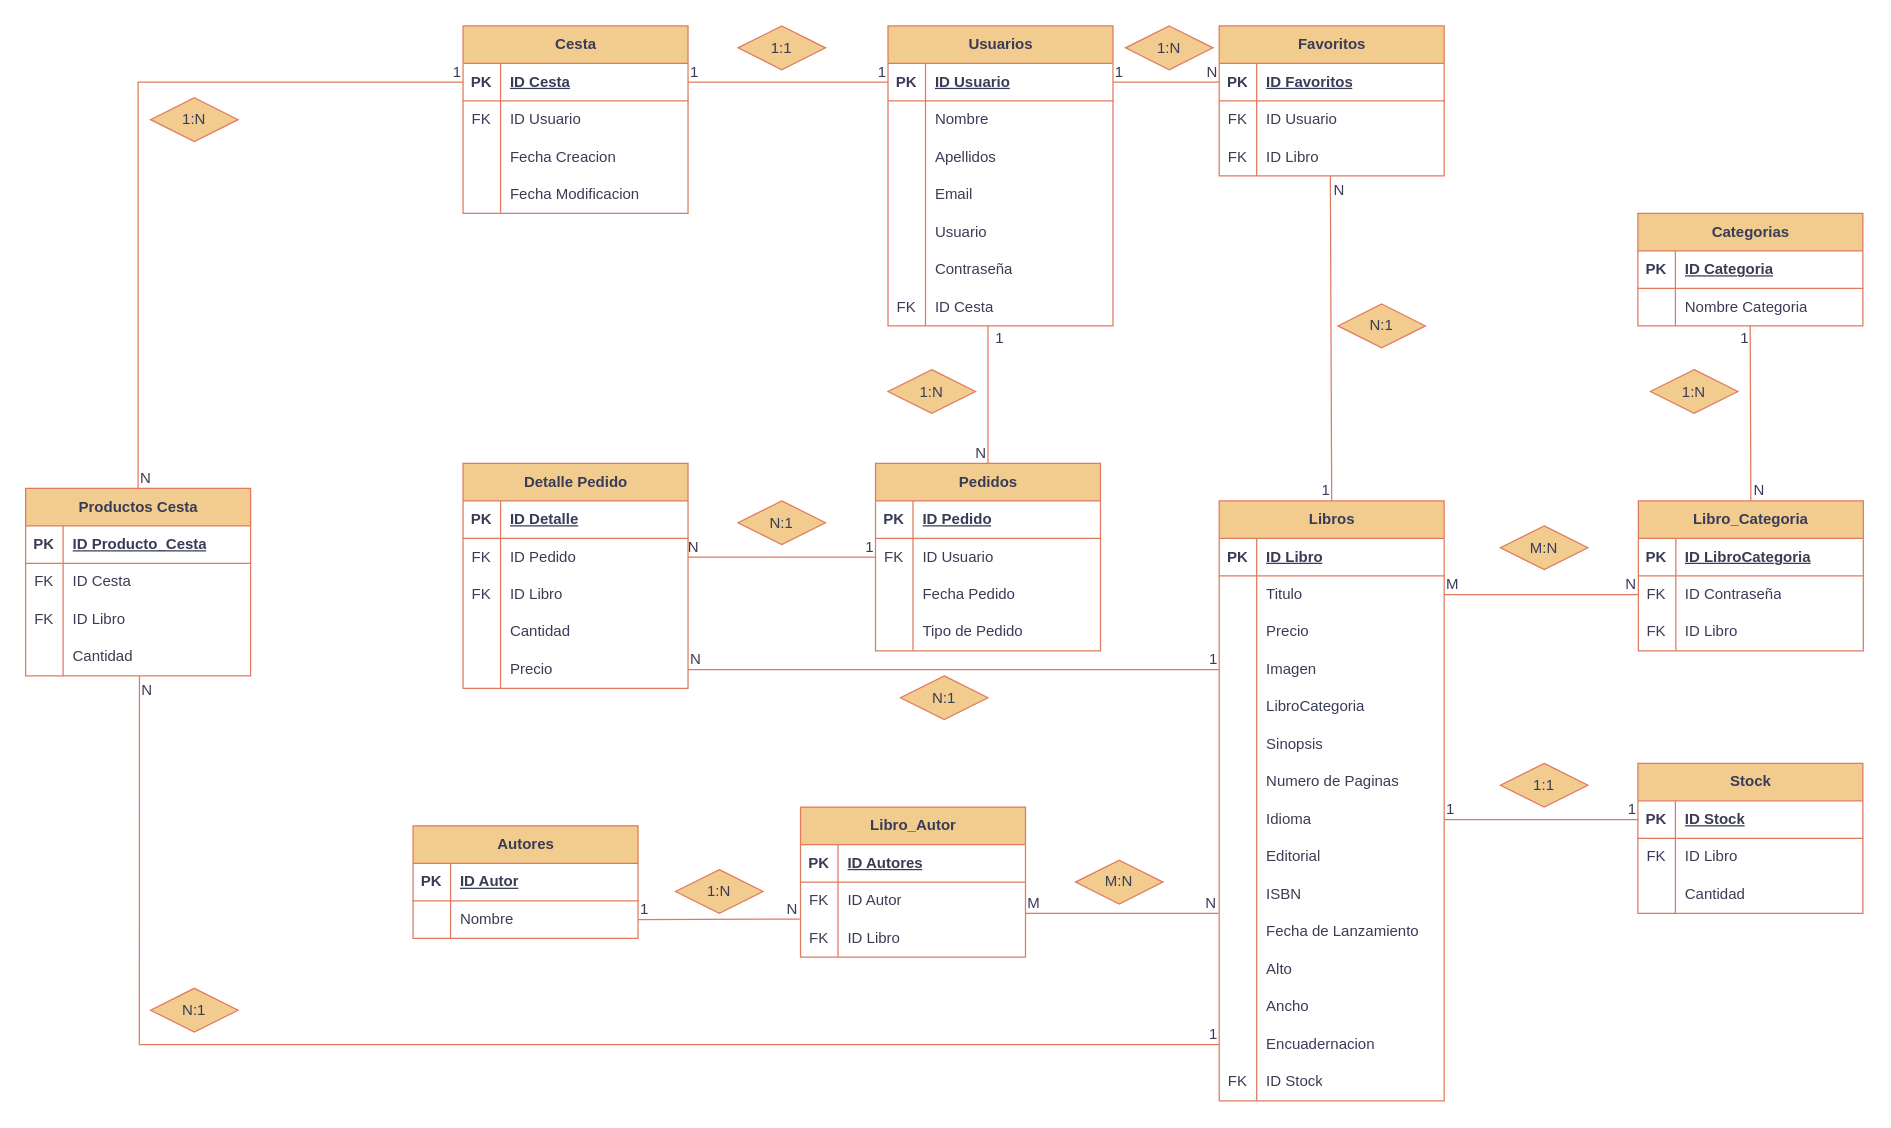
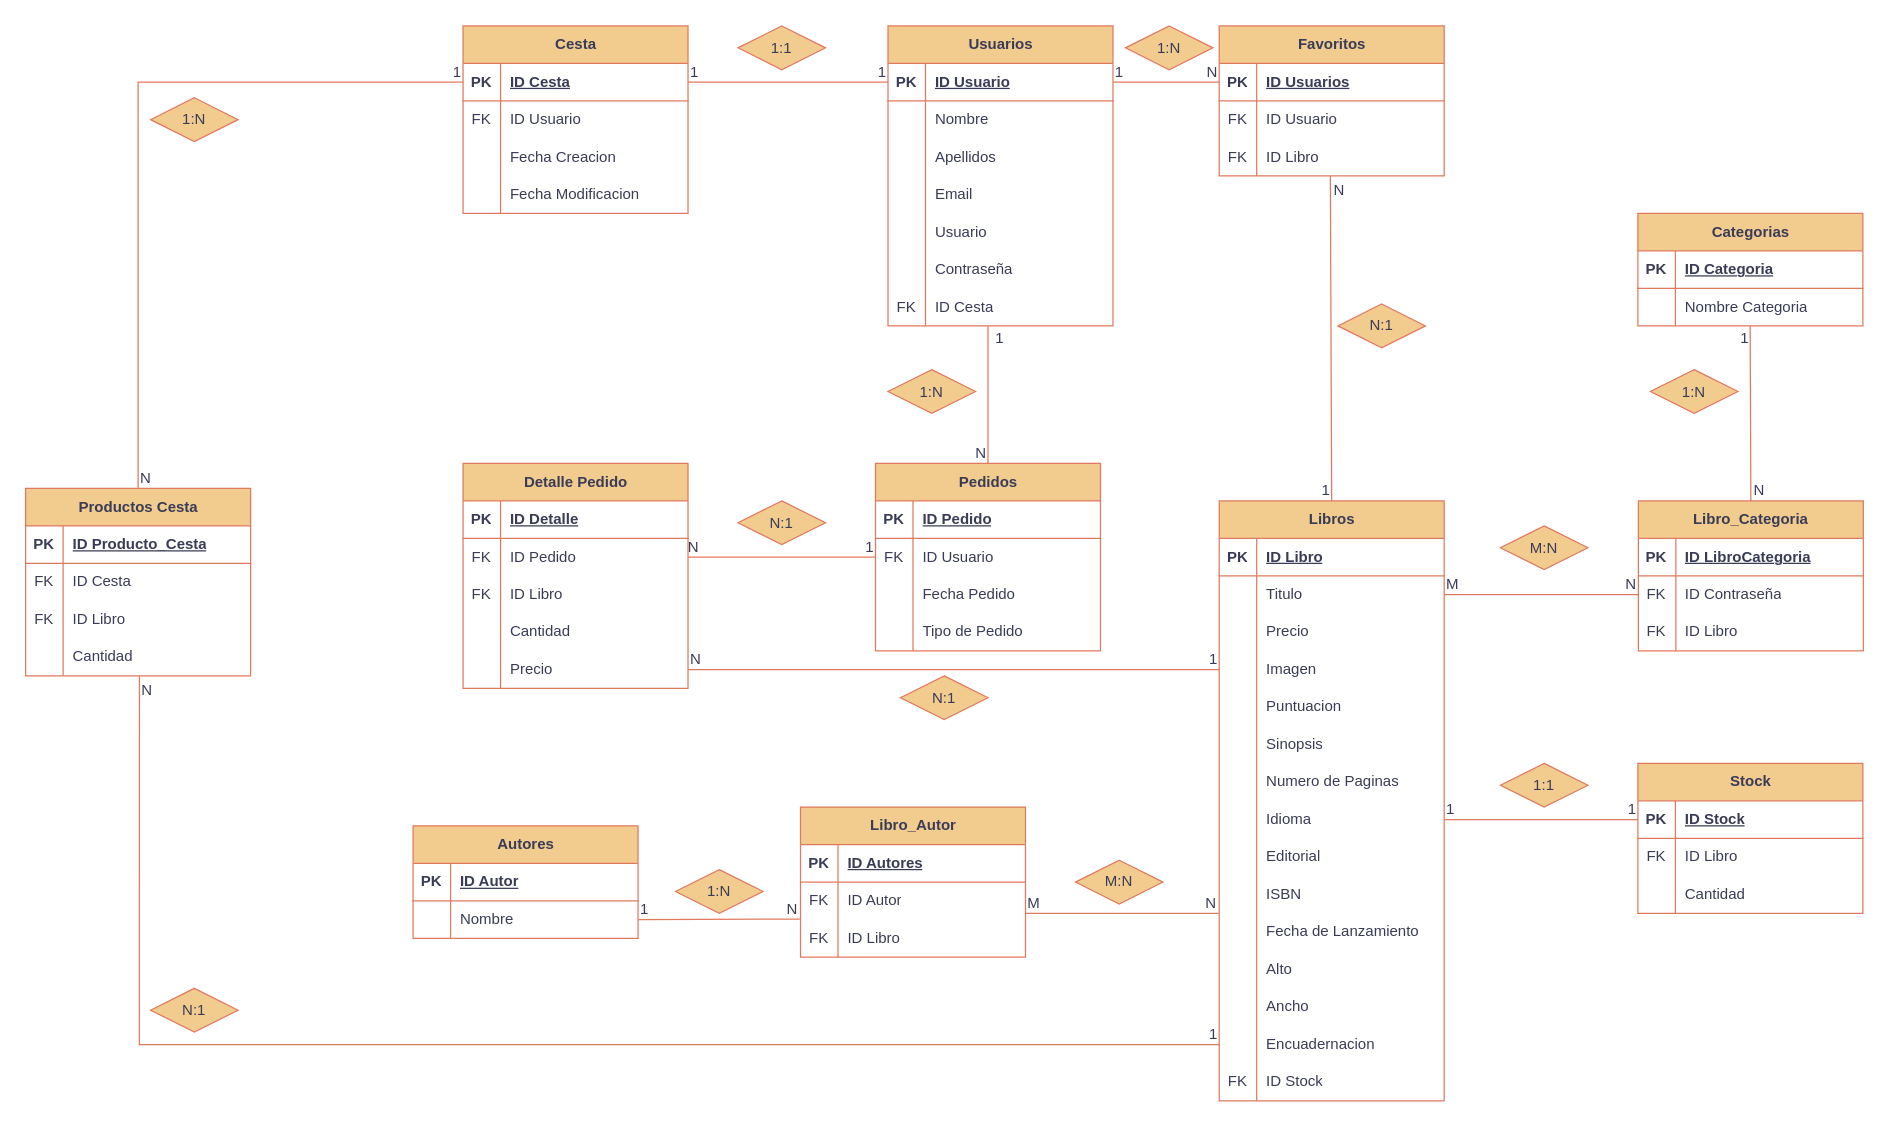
- <mxCell id="86" value="ID Favoritos" style="shape=partialRectangle;connectable=0;fillColor=none;top=0;left=0;bottom=0;right=0;align=left;spacingLeft=6;fontStyle=5;overflow=hidden;whiteSpace=wrap;html=1;labelBackgroundColor=none;strokeColor=#E07A5F;fontColor=#393C56;" parent="84" vertex="1"><mxGeometry x="30" width="150" height="30" as="geometry"><mxRectangle width="150" height="30" as="alternateBounds" /></mxGeometry></mxCell>
+ <mxCell id="86" value="ID Usuarios" style="shape=partialRectangle;connectable=0;fillColor=none;top=0;left=0;bottom=0;right=0;align=left;spacingLeft=6;fontStyle=5;overflow=hidden;whiteSpace=wrap;html=1;labelBackgroundColor=none;strokeColor=#E07A5F;fontColor=#393C56;" parent="84" vertex="1"><mxGeometry x="30" width="150" height="30" as="geometry"><mxRectangle width="150" height="30" as="alternateBounds" /></mxGeometry></mxCell>
- <mxCell id="39" value="LibroCategoria" style="shape=partialRectangle;connectable=0;fillColor=none;top=0;left=0;bottom=0;right=0;align=left;spacingLeft=6;overflow=hidden;whiteSpace=wrap;html=1;labelBackgroundColor=none;strokeColor=#E07A5F;fontColor=#393C56;" parent="37" vertex="1"><mxGeometry x="30" width="150" height="30" as="geometry"><mxRectangle width="150" height="30" as="alternateBounds" /></mxGeometry></mxCell>
+ <mxCell id="39" value="Puntuacion" style="shape=partialRectangle;connectable=0;fillColor=none;top=0;left=0;bottom=0;right=0;align=left;spacingLeft=6;overflow=hidden;whiteSpace=wrap;html=1;labelBackgroundColor=none;strokeColor=#E07A5F;fontColor=#393C56;" parent="37" vertex="1"><mxGeometry x="30" width="150" height="30" as="geometry"><mxRectangle width="150" height="30" as="alternateBounds" /></mxGeometry></mxCell>
